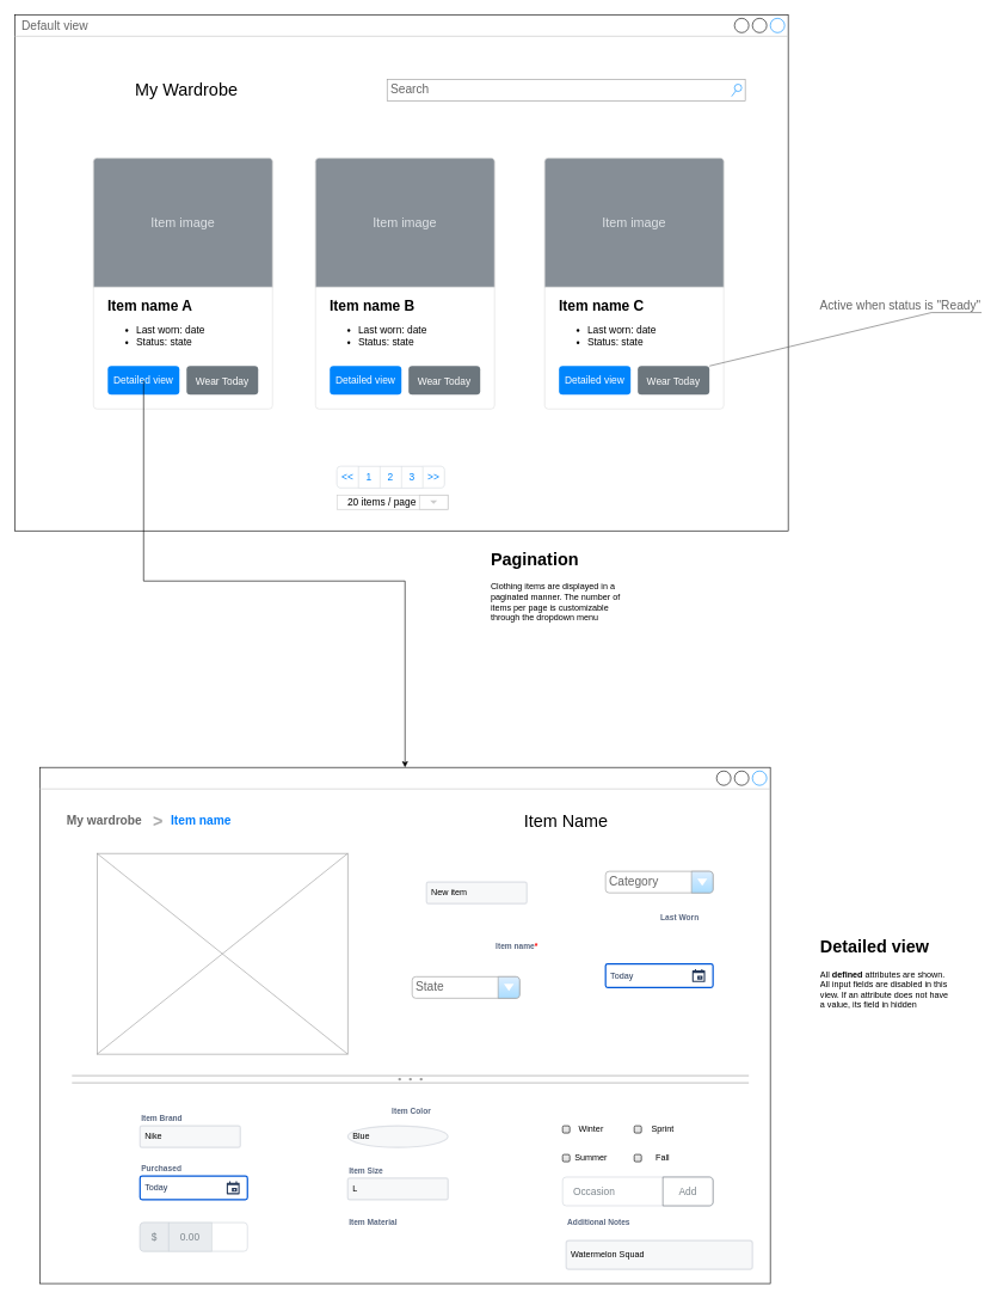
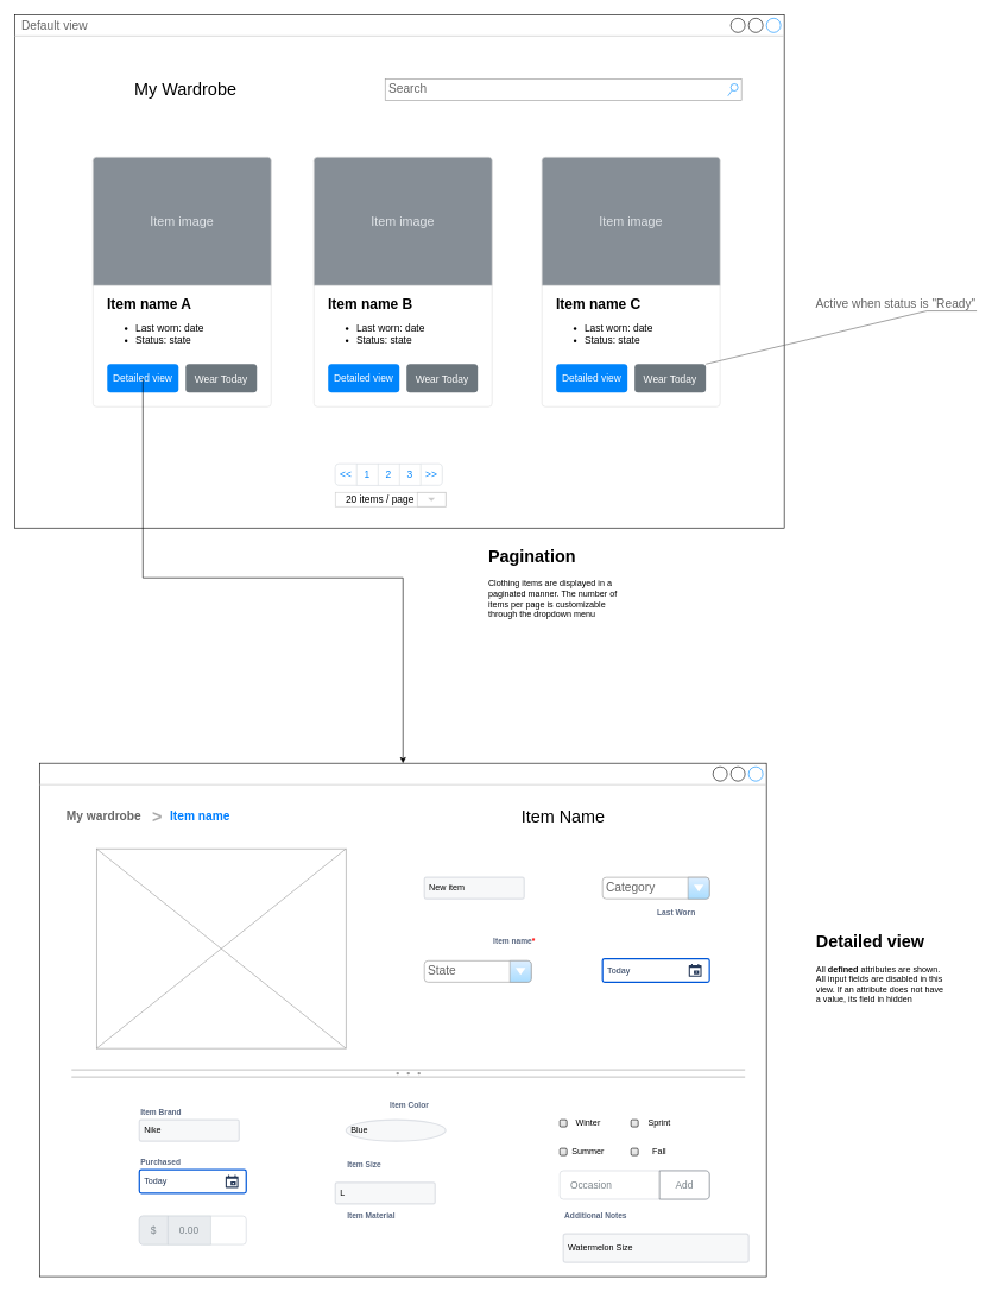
- <mxCell id="25" value="Category" style="strokeWidth=1;shadow=0;dashed=0;align=center;html=1;shape=mxgraph.mockup.forms.comboBox;strokeColor=#999999;fillColor=#ddeeff;align=left;fillColor2=#aaddff;mainText=;fontColor=#666666;fontSize=17;spacingLeft=3;" vertex="1" parent="1"><mxGeometry x="845" y="1215" width="150" height="30" as="geometry" /></mxCell>
+ <mxCell id="25" value="Category" style="strokeWidth=1;shadow=0;dashed=0;align=center;html=1;shape=mxgraph.mockup.forms.comboBox;strokeColor=#999999;fillColor=#ddeeff;align=left;fillColor2=#aaddff;mainText=;fontColor=#666666;fontSize=17;spacingLeft=3;" vertex="1" parent="1"><mxGeometry x="845" y="1230" width="150" height="30" as="geometry" /></mxCell>
- <mxCell id="26" value="State" style="strokeWidth=1;shadow=0;dashed=0;align=center;html=1;shape=mxgraph.mockup.forms.comboBox;strokeColor=#999999;fillColor=#ddeeff;align=left;fillColor2=#aaddff;mainText=;fontColor=#666666;fontSize=17;spacingLeft=3;" vertex="1" parent="1"><mxGeometry x="575" y="1362" width="150" height="30" as="geometry" /></mxCell>
+ <mxCell id="26" value="State" style="strokeWidth=1;shadow=0;dashed=0;align=center;html=1;shape=mxgraph.mockup.forms.comboBox;strokeColor=#999999;fillColor=#ddeeff;align=left;fillColor2=#aaddff;mainText=;fontColor=#666666;fontSize=17;spacingLeft=3;" vertex="1" parent="1"><mxGeometry x="595" y="1347" width="150" height="30" as="geometry" /></mxCell>
- <mxCell id="68" value="L" style="rounded=1;arcSize=9;fillColor=#F7F8F9;align=left;spacingLeft=5;strokeColor=#DEE1E6;html=1;strokeWidth=2;fontSize=12" vertex="1" parent="1"><mxGeometry x="485" y="1643" width="140" height="30" as="geometry" /></mxCell>
+ <mxCell id="68" value="L" style="rounded=1;arcSize=9;fillColor=#F7F8F9;align=left;spacingLeft=5;strokeColor=#DEE1E6;html=1;strokeWidth=2;fontSize=12" vertex="1" parent="1"><mxGeometry x="470" y="1658" width="140" height="30" as="geometry" /></mxCell>
- <mxCell id="49" value="Watermelon Squad" style="rounded=1;arcSize=9;fillColor=#F7F8F9;align=left;spacingLeft=5;strokeColor=#DEE1E6;html=1;strokeWidth=2;fontSize=12" vertex="1" parent="1"><mxGeometry x="790" y="1730" width="260" height="40" as="geometry" /></mxCell>
+ <mxCell id="49" value="Watermelon Size" style="rounded=1;arcSize=9;fillColor=#F7F8F9;align=left;spacingLeft=5;strokeColor=#DEE1E6;html=1;strokeWidth=2;fontSize=12" vertex="1" parent="1"><mxGeometry x="790" y="1730" width="260" height="40" as="geometry" /></mxCell>
